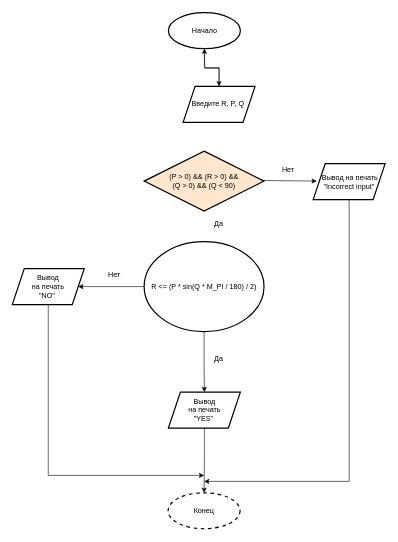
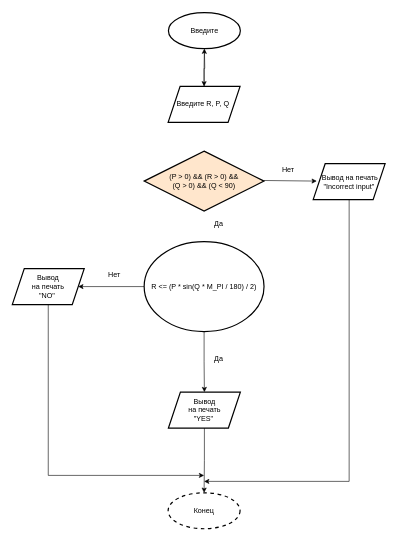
- <mxCell id="3" value="Начало" style="strokeWidth=2;html=1;shape=mxgraph.flowchart.start_1;whiteSpace=wrap;" parent="1" vertex="1"><mxGeometry x="280.5" y="20" width="120" height="60" as="geometry" /></mxCell>
+ <mxCell id="3" value="Введите" style="strokeWidth=2;html=1;shape=mxgraph.flowchart.start_1;whiteSpace=wrap;" parent="1" vertex="1"><mxGeometry x="280.5" y="20" width="120" height="60" as="geometry" /></mxCell>
- <mxCell id="5" value="Введите R, P, Q&amp;nbsp;" style="shape=parallelogram;perimeter=parallelogramPerimeter;whiteSpace=wrap;html=1;fixedSize=1;strokeWidth=2;" parent="1" vertex="1"><mxGeometry x="305" y="143" width="120" height="60" as="geometry" /></mxCell>
+ <mxCell id="5" value="Введите R, P, Q&amp;nbsp;" style="shape=parallelogram;perimeter=parallelogramPerimeter;whiteSpace=wrap;html=1;fixedSize=1;strokeWidth=2;" parent="1" vertex="1"><mxGeometry x="280" y="143" width="120" height="60" as="geometry" /></mxCell>
